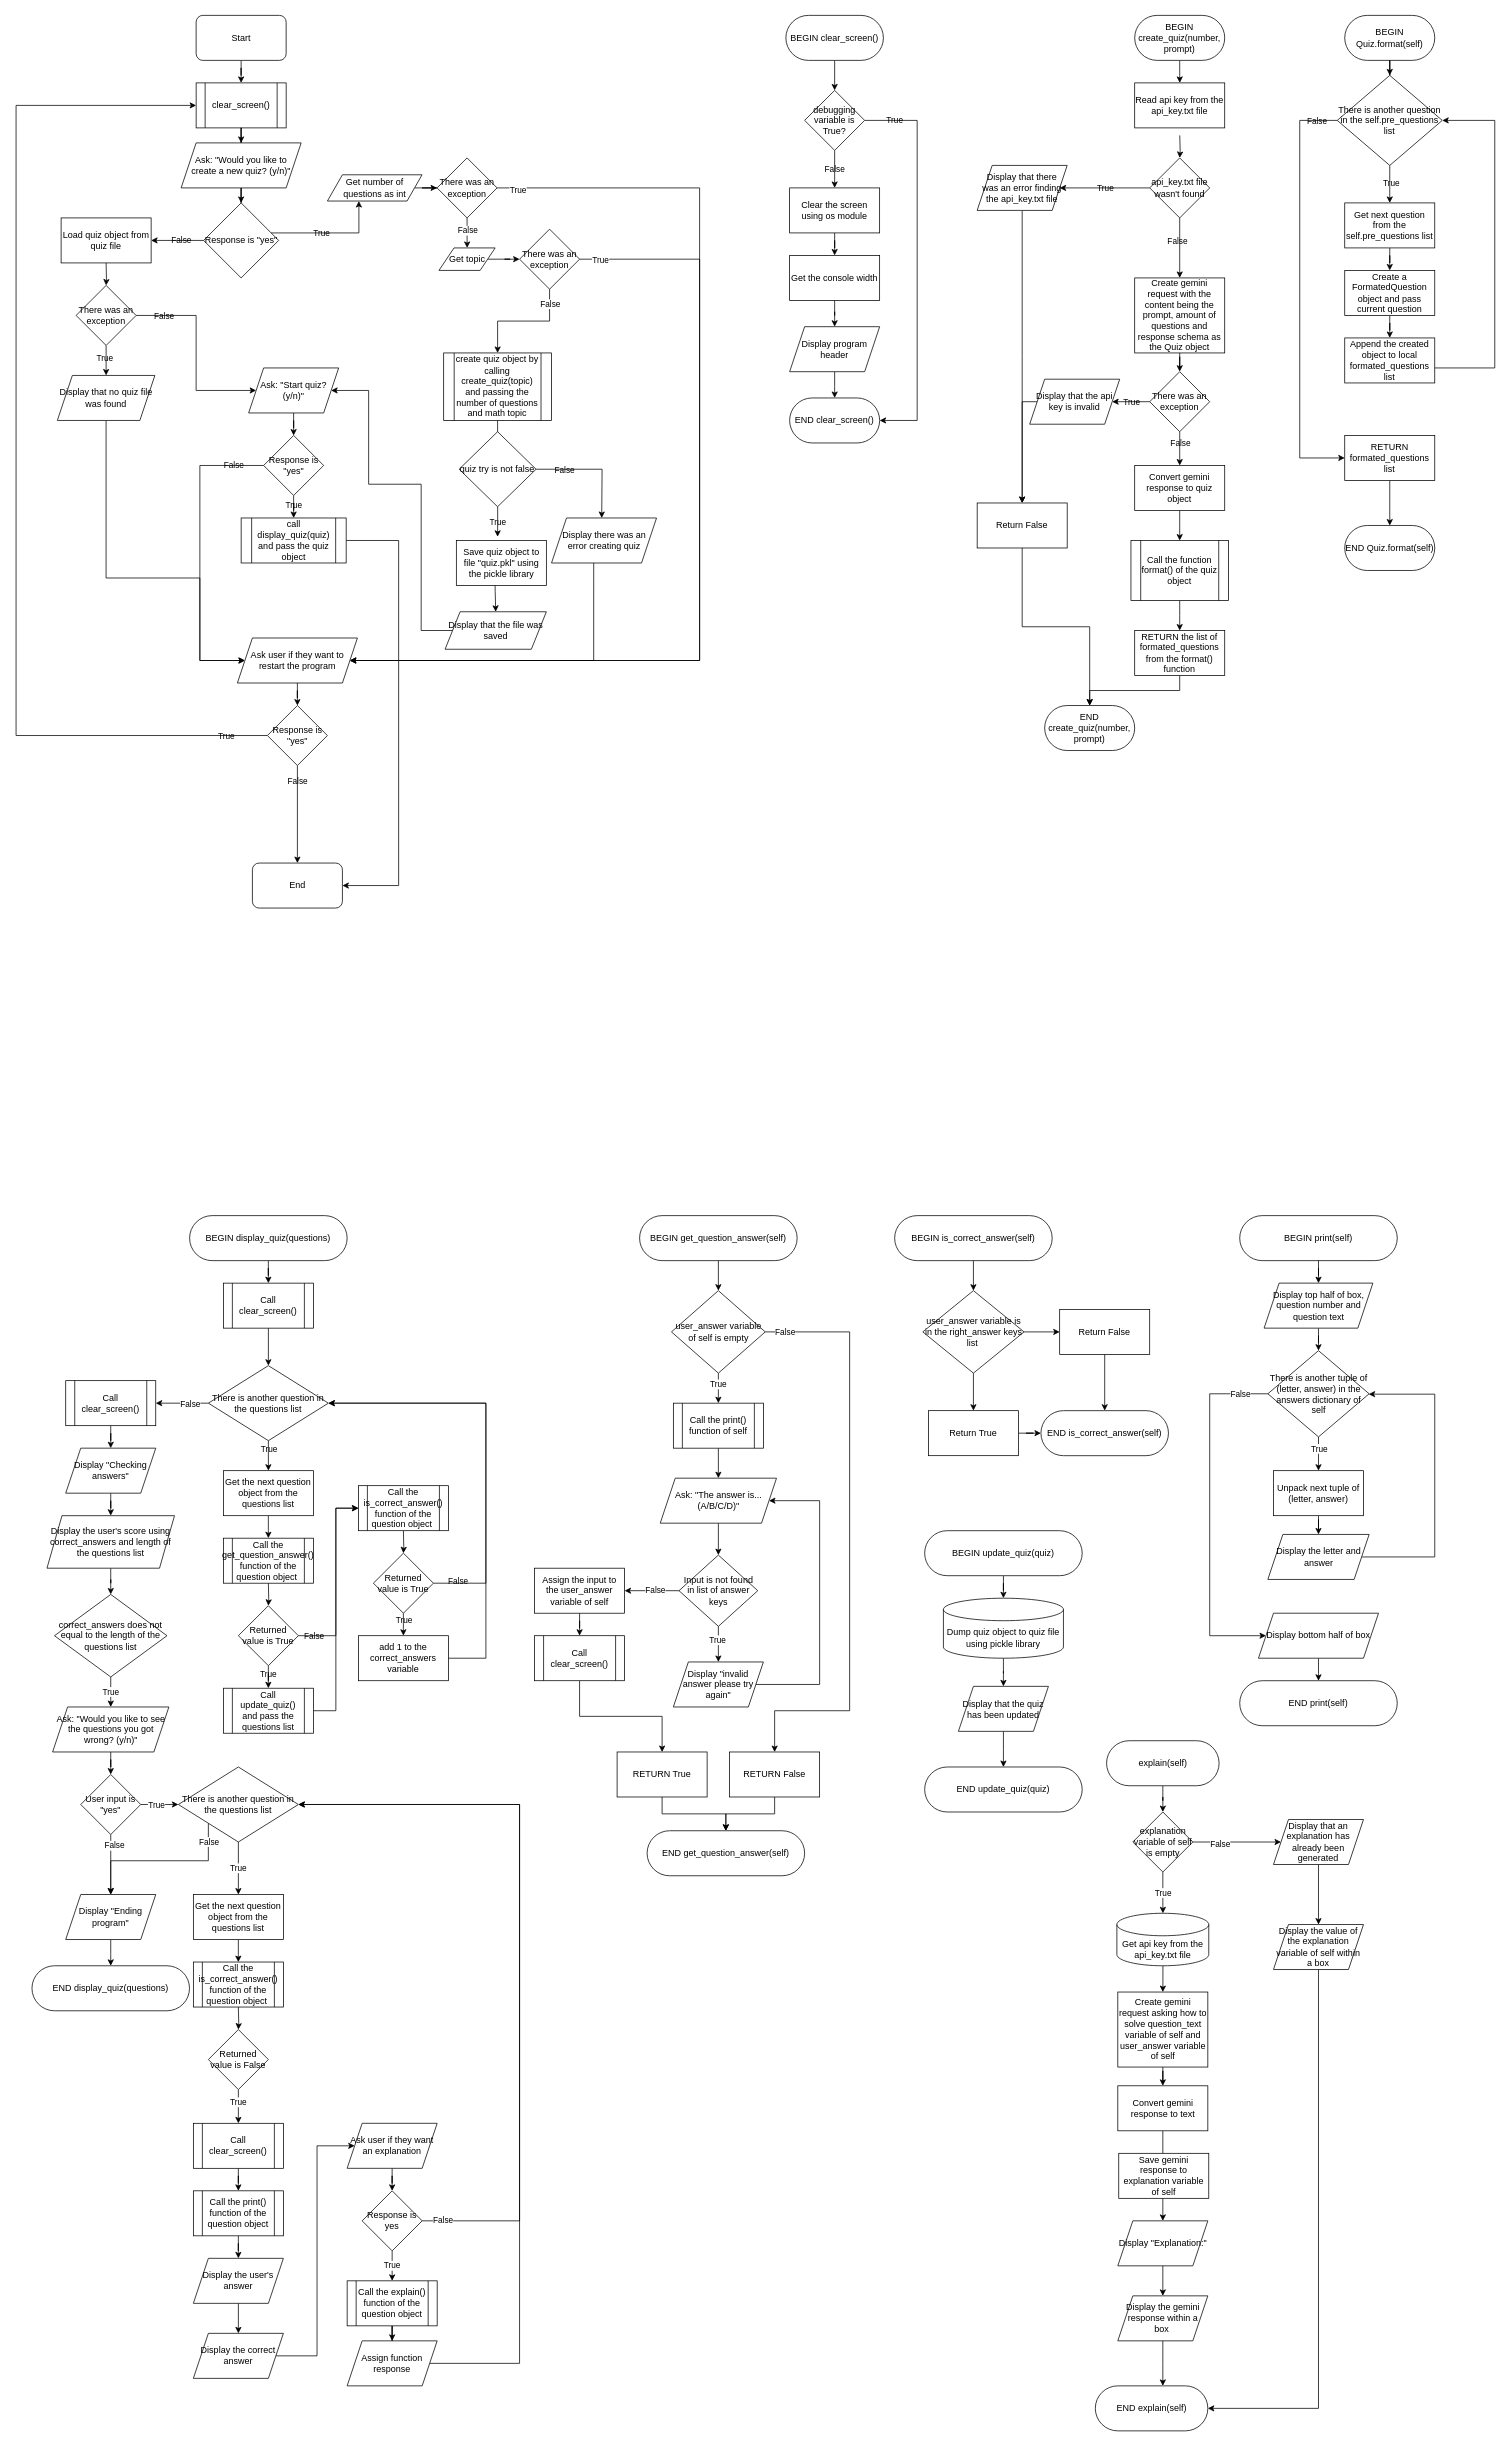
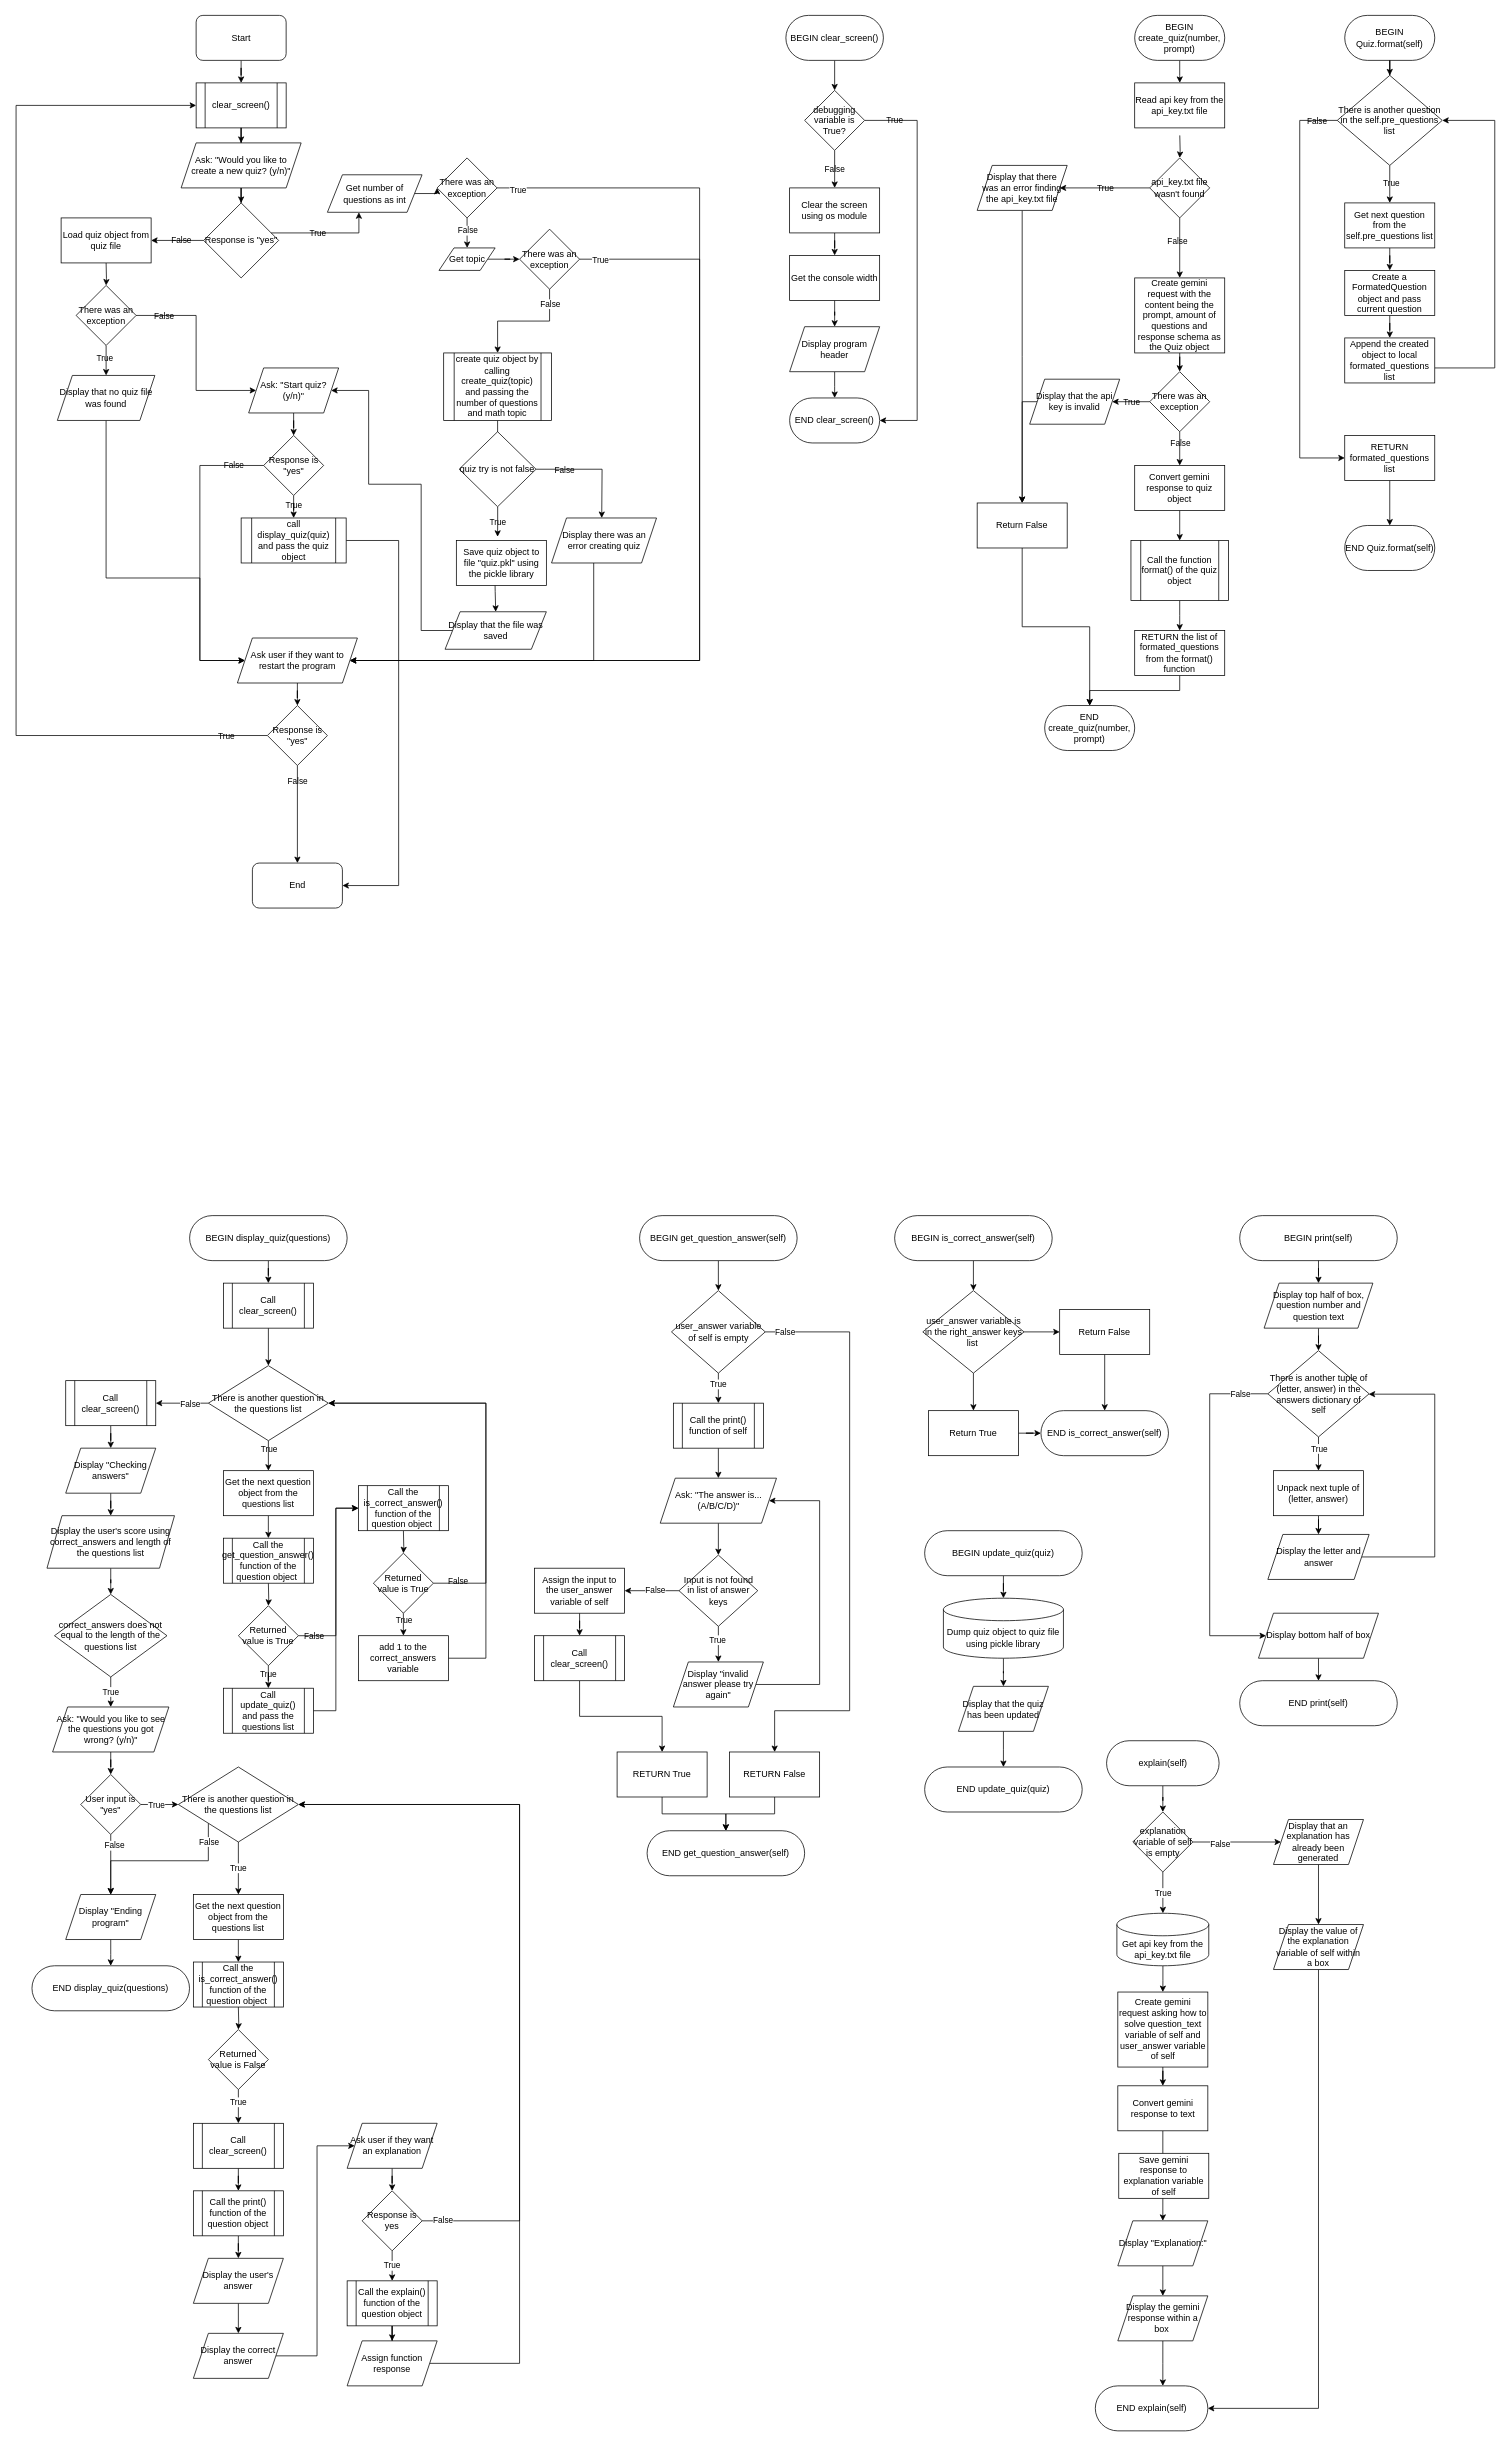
- <mxCell id="15" value="Get number of questions as int" style="shape=parallelogram;perimeter=parallelogramPerimeter;whiteSpace=wrap;html=1;fixedSize=1;labelBackgroundColor=none;" parent="1" vertex="1"><mxGeometry x="435.83" y="232.5" width="126.17" height="35" as="geometry" /></mxCell>
+ <mxCell id="15" value="Get number of questions as int" style="shape=parallelogram;perimeter=parallelogramPerimeter;whiteSpace=wrap;html=1;fixedSize=1;labelBackgroundColor=none;" parent="1" vertex="1"><mxGeometry x="435.83" y="232.5" width="126.17" height="50" as="geometry" /></mxCell>
